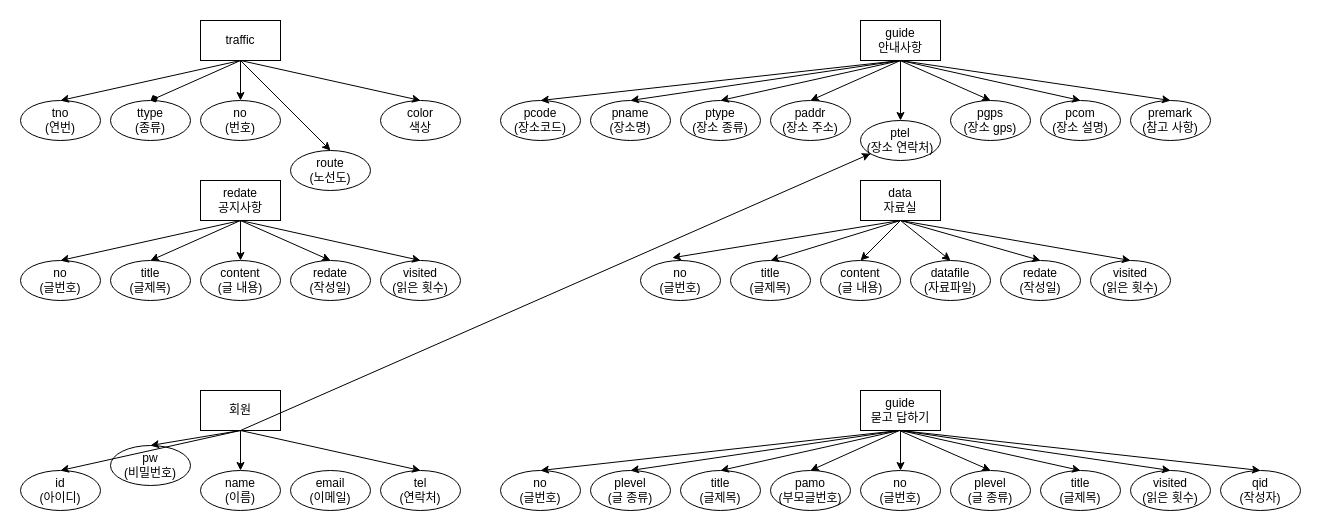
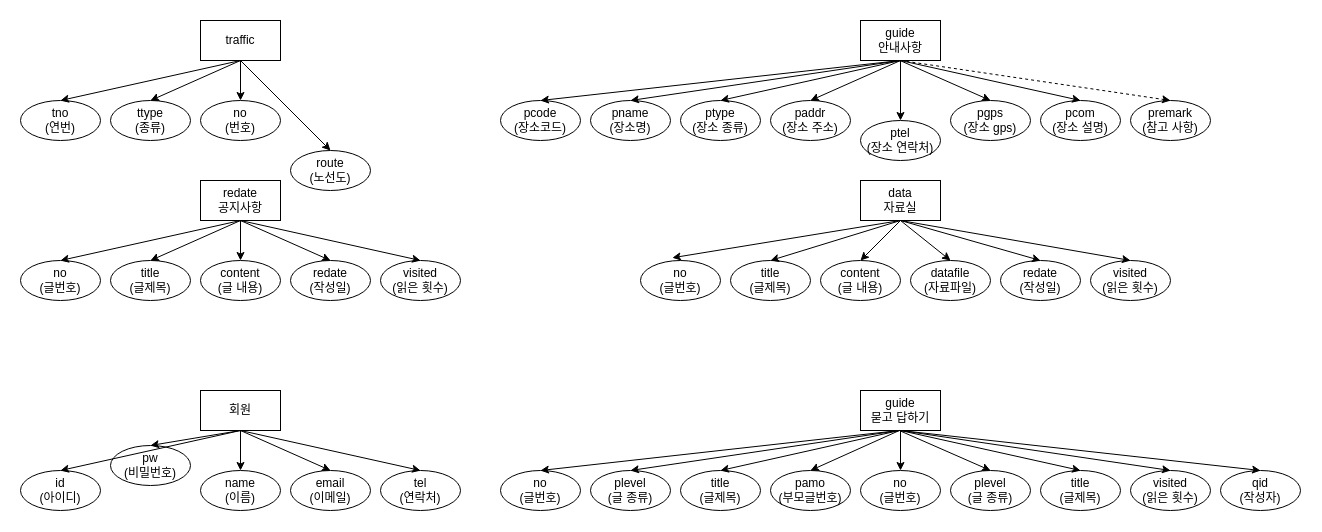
- <mxCell id="10" value="" style="endArrow=classic;html=1;rounded=0;entryX=0.5;entryY=0;entryDx=0;entryDy=0;exitX=0.5;exitY=1;exitDx=0;exitDy=0;" edge="1" parent="1" source="2" target="6"><mxGeometry width="50" height="50" relative="1" as="geometry"><mxPoint x="290" y="70" as="sourcePoint" /><mxPoint x="350" y="110" as="targetPoint" /></mxGeometry></mxCell>
- <mxCell id="26" value="" style="endArrow=classic;html=1;rounded=0;exitX=0.5;exitY=1;exitDx=0;exitDy=0;entryX=0.5;entryY=0;entryDx=0;entryDy=0;" edge="1" parent="1" source="11" target="19"><mxGeometry width="50" height="50" relative="1" as="geometry"><mxPoint x="910" y="70" as="sourcePoint" /><mxPoint x="550" y="110" as="targetPoint" /></mxGeometry></mxCell>
+ <mxCell id="26" value="" style="endArrow=classic;html=1;rounded=0;exitX=0.5;exitY=1;exitDx=0;exitDy=0;entryX=0.5;entryY=0;entryDx=0;entryDy=0;dashed=1;" edge="1" parent="1" source="11" target="19"><mxGeometry width="50" height="50" relative="1" as="geometry"><mxPoint x="910" y="70" as="sourcePoint" /><mxPoint x="550" y="110" as="targetPoint" /></mxGeometry></mxCell>
- <mxCell id="7" value="" style="endArrow=diamond;html=1;rounded=0;exitX=0.5;exitY=1;exitDx=0;exitDy=0;entryX=0.5;entryY=0;entryDx=0;entryDy=0;" edge="1" parent="1" source="2" target="3"><mxGeometry width="50" height="50" relative="1" as="geometry"><mxPoint x="430" y="390" as="sourcePoint" /><mxPoint x="480" y="340" as="targetPoint" /></mxGeometry></mxCell>
+ <mxCell id="7" value="" style="endArrow=classic;html=1;rounded=0;exitX=0.5;exitY=1;exitDx=0;exitDy=0;entryX=0.5;entryY=0;entryDx=0;entryDy=0;" edge="1" parent="1" source="2" target="3"><mxGeometry width="50" height="50" relative="1" as="geometry"><mxPoint x="430" y="390" as="sourcePoint" /><mxPoint x="480" y="340" as="targetPoint" /></mxGeometry></mxCell>
- <mxCell id="6" value="color&lt;div&gt;색상&lt;/div&gt;" style="ellipse;whiteSpace=wrap;html=1;" vertex="1" parent="1"><mxGeometry x="380" y="100" width="80" height="40" as="geometry" /></mxCell>
- <mxCell id="78" value="" style="endArrow=classic;html=1;rounded=0;exitX=0.5;exitY=1;exitDx=0;exitDy=0;" edge="1" parent="1" source="71" target="16"><mxGeometry width="50" height="50" relative="1" as="geometry"><mxPoint x="420" y="430" as="sourcePoint" /><mxPoint x="499.5" y="466" as="targetPoint" /></mxGeometry></mxCell>
+ <mxCell id="78" value="" style="endArrow=classic;html=1;rounded=0;exitX=0.5;exitY=1;exitDx=0;exitDy=0;entryX=0.5;entryY=0;entryDx=0;entryDy=0;" edge="1" parent="1" source="71" target="75"><mxGeometry width="50" height="50" relative="1" as="geometry"><mxPoint x="420" y="430" as="sourcePoint" /><mxPoint x="499.5" y="466" as="targetPoint" /></mxGeometry></mxCell>
